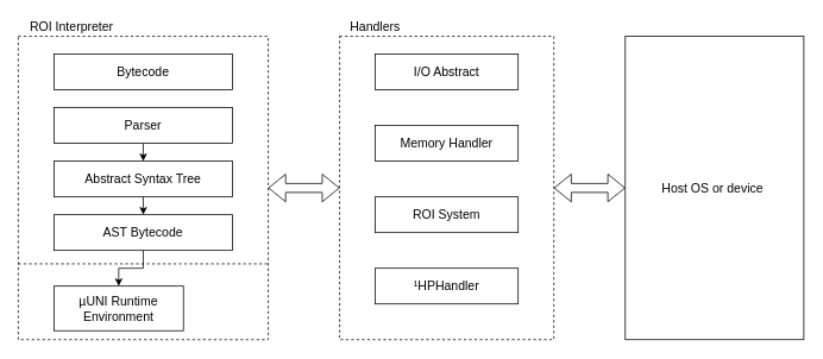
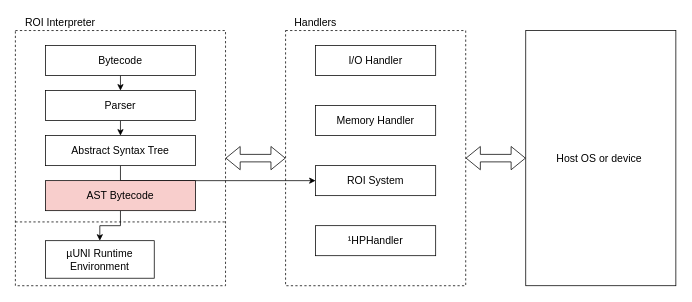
- <mxCell id="17" value="I/O Abstract" style="rounded=0;whiteSpace=wrap;html=1;fillColor=none;fontSize=14;" vertex="1" parent="1"><mxGeometry x="420" y="60" width="160" height="40" as="geometry" /></mxCell>
+ <mxCell id="17" value="I/O Handler" style="rounded=0;whiteSpace=wrap;html=1;fillColor=none;fontSize=14;" vertex="1" parent="1"><mxGeometry x="420" y="60" width="160" height="40" as="geometry" /></mxCell>
+ <mxCell id="11" style="edgeStyle=orthogonalEdgeStyle;rounded=0;orthogonalLoop=1;jettySize=auto;html=1;exitX=0.5;exitY=1;exitDx=0;exitDy=0;entryX=0.5;entryY=0;entryDx=0;entryDy=0;fontSize=14;" edge="1" parent="1" source="12" target="5"><mxGeometry relative="1" as="geometry" /></mxCell>
- <mxCell id="6" style="edgeStyle=orthogonalEdgeStyle;rounded=0;orthogonalLoop=1;jettySize=auto;html=1;exitX=0.5;exitY=1;exitDx=0;exitDy=0;entryX=0.5;entryY=0;entryDx=0;entryDy=0;fontSize=14;" edge="1" parent="1" source="7" target="9"><mxGeometry relative="1" as="geometry" /></mxCell>
+ <mxCell id="6" style="edgeStyle=orthogonalEdgeStyle;rounded=0;orthogonalLoop=1;jettySize=auto;html=1;exitX=0.5;exitY=1;exitDx=0;exitDy=0;fontSize=14;" edge="1" parent="1" source="7" target="19"><mxGeometry relative="1" as="geometry" /></mxCell>
- <mxCell id="9" value="AST Bytecode" style="rounded=0;whiteSpace=wrap;html=1;fontSize=14;" vertex="1" parent="1"><mxGeometry x="60" y="240" width="200" height="40" as="geometry" /></mxCell>
+ <mxCell id="9" value="AST Bytecode" style="rounded=0;whiteSpace=wrap;html=1;fontSize=14;fillColor=#f8cecc;" vertex="1" parent="1"><mxGeometry x="60" y="240" width="200" height="40" as="geometry" /></mxCell>
